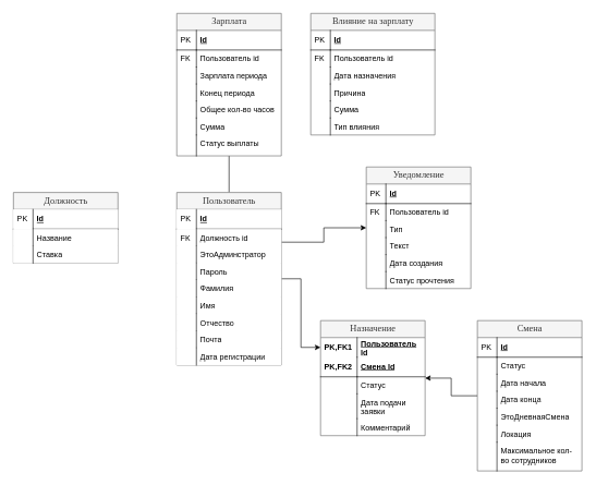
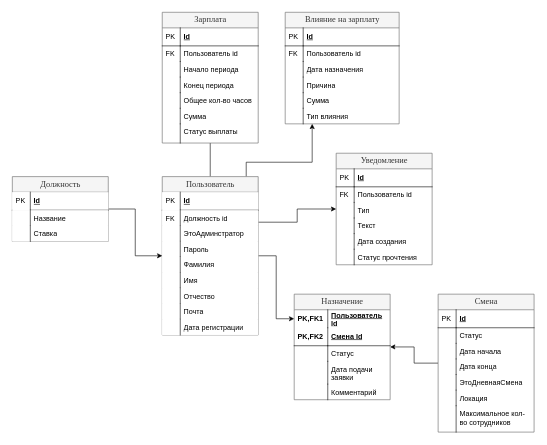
- <mxCell id="57" value="Зарплата периода" style="shape=partialRectangle;top=0;left=0;right=0;bottom=0;html=1;align=left;verticalAlign=top;fillColor=none;spacingLeft=34;spacingRight=4;whiteSpace=wrap;overflow=hidden;rotatable=0;points=[[0,0.5],[1,0.5]];portConstraint=eastwest;dropTarget=0;" parent="52" vertex="1"><mxGeometry y="82" width="160" height="26" as="geometry" /></mxCell>
+ <mxCell id="57" value="Начало периода" style="shape=partialRectangle;top=0;left=0;right=0;bottom=0;html=1;align=left;verticalAlign=top;fillColor=none;spacingLeft=34;spacingRight=4;whiteSpace=wrap;overflow=hidden;rotatable=0;points=[[0,0.5],[1,0.5]];portConstraint=eastwest;dropTarget=0;" parent="52" vertex="1"><mxGeometry y="82" width="160" height="26" as="geometry" /></mxCell>
+ <mxCell id="19" style="edgeStyle=orthogonalEdgeStyle;rounded=0;orthogonalLoop=1;jettySize=auto;html=1;" edge="1" parent="1" source="22" target="88"><mxGeometry relative="1" as="geometry"><Array as="points"><mxPoint x="410" y="270" /><mxPoint x="520" y="270" /></Array></mxGeometry></mxCell>
+ <mxCell id="67" style="edgeStyle=orthogonalEdgeStyle;rounded=0;orthogonalLoop=1;jettySize=auto;html=1;" edge="1" parent="1" source="68" target="22"><mxGeometry relative="1" as="geometry" /></mxCell>
